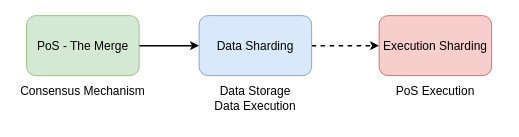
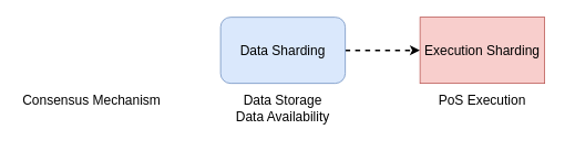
- <mxCell id="3" value="&lt;font style=&quot;font-size: 16px;&quot;&gt;PoS - The Merge&lt;/font&gt;" style="rounded=1;whiteSpace=wrap;html=1;fillColor=#d5e8d4;strokeColor=#82b366;" vertex="1" parent="1"><mxGeometry x="35" y="20" width="150" height="80" as="geometry" /></mxCell>
- <mxCell id="2" value="" style="edgeStyle=orthogonalEdgeStyle;rounded=0;orthogonalLoop=1;jettySize=auto;html=1;fontSize=16;strokeWidth=2;" edge="1" parent="1" source="3" target="5"><mxGeometry relative="1" as="geometry" /></mxCell>
- <mxCell id="6" value="&lt;font style=&quot;font-size: 16px;&quot;&gt;Execution Sharding&lt;/font&gt;" style="rounded=1;whiteSpace=wrap;html=1;fillColor=#f8cecc;strokeColor=#b85450;" vertex="1" parent="1"><mxGeometry x="505" y="20" width="150" height="80" as="geometry" /></mxCell>
+ <mxCell id="6" value="&lt;font style=&quot;font-size: 16px;&quot;&gt;Execution Sharding&lt;/font&gt;" style="whiteSpace=wrap;html=1;fillColor=#f8cecc;strokeColor=#b85450;rounded=0;" vertex="1" parent="1"><mxGeometry x="505" y="20" width="150" height="80" as="geometry" /></mxCell>
- <mxCell id="8" value="Data Storage&lt;br&gt;Data Execution" style="text;html=1;strokeColor=none;fillColor=none;align=center;verticalAlign=middle;whiteSpace=wrap;rounded=0;fontSize=16;" vertex="1" parent="1"><mxGeometry x="250" y="100" width="180" height="60" as="geometry" /></mxCell>
+ <mxCell id="8" value="Data Storage&lt;br&gt;Data Availability" style="text;html=1;strokeColor=none;fillColor=none;align=center;verticalAlign=middle;whiteSpace=wrap;rounded=0;fontSize=16;" vertex="1" parent="1"><mxGeometry x="250" y="100" width="180" height="60" as="geometry" /></mxCell>
